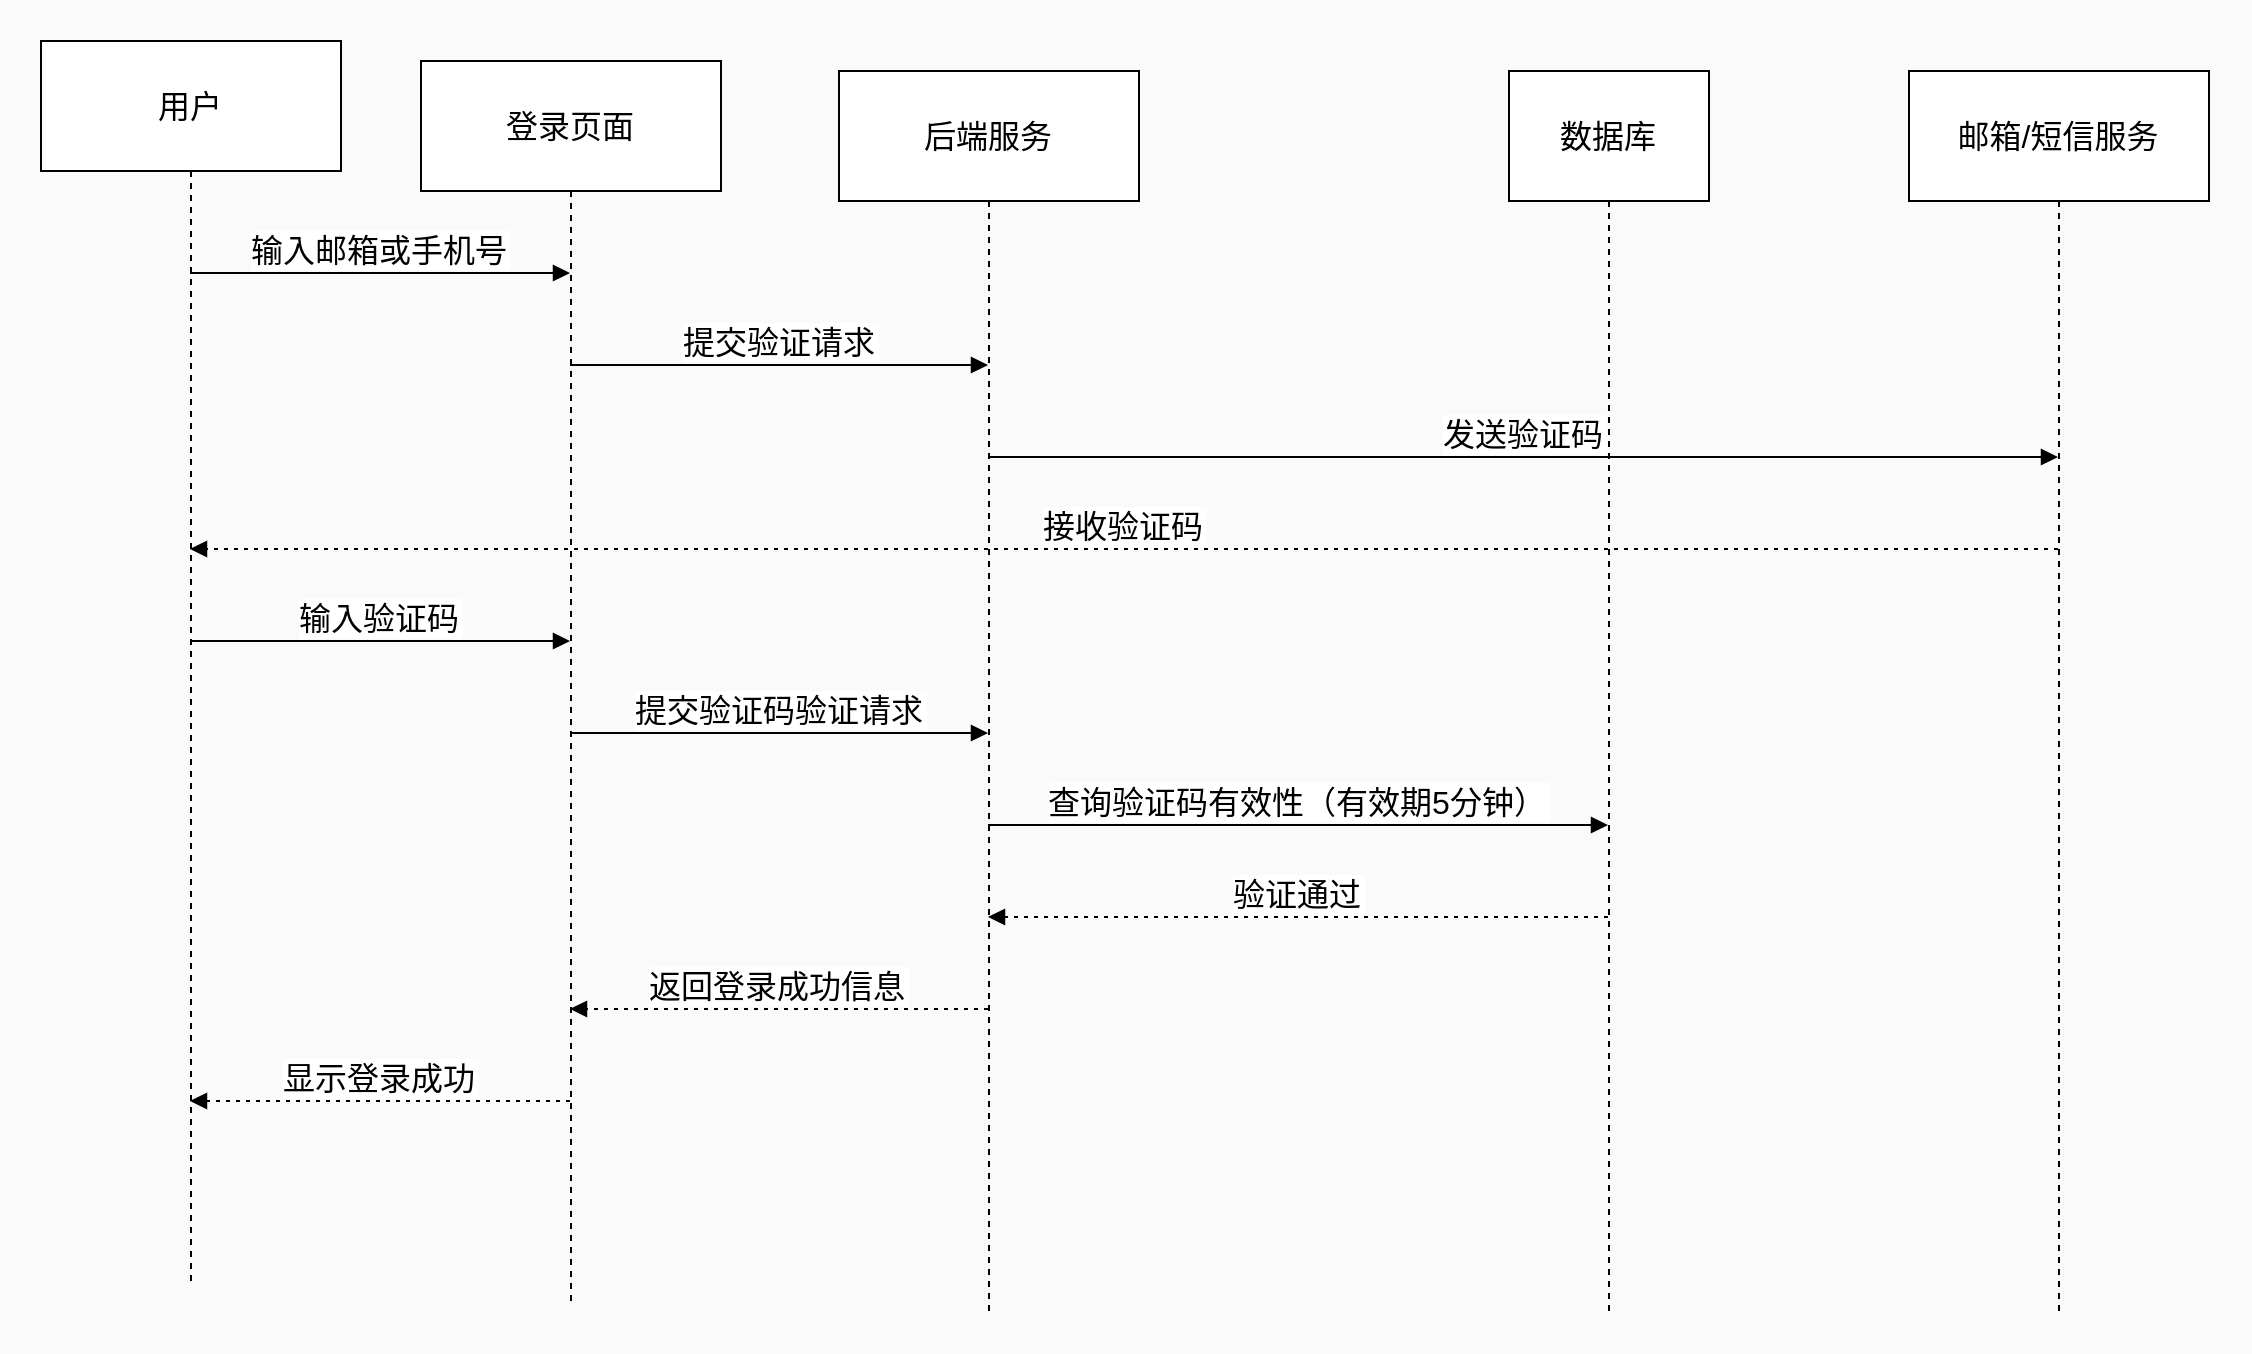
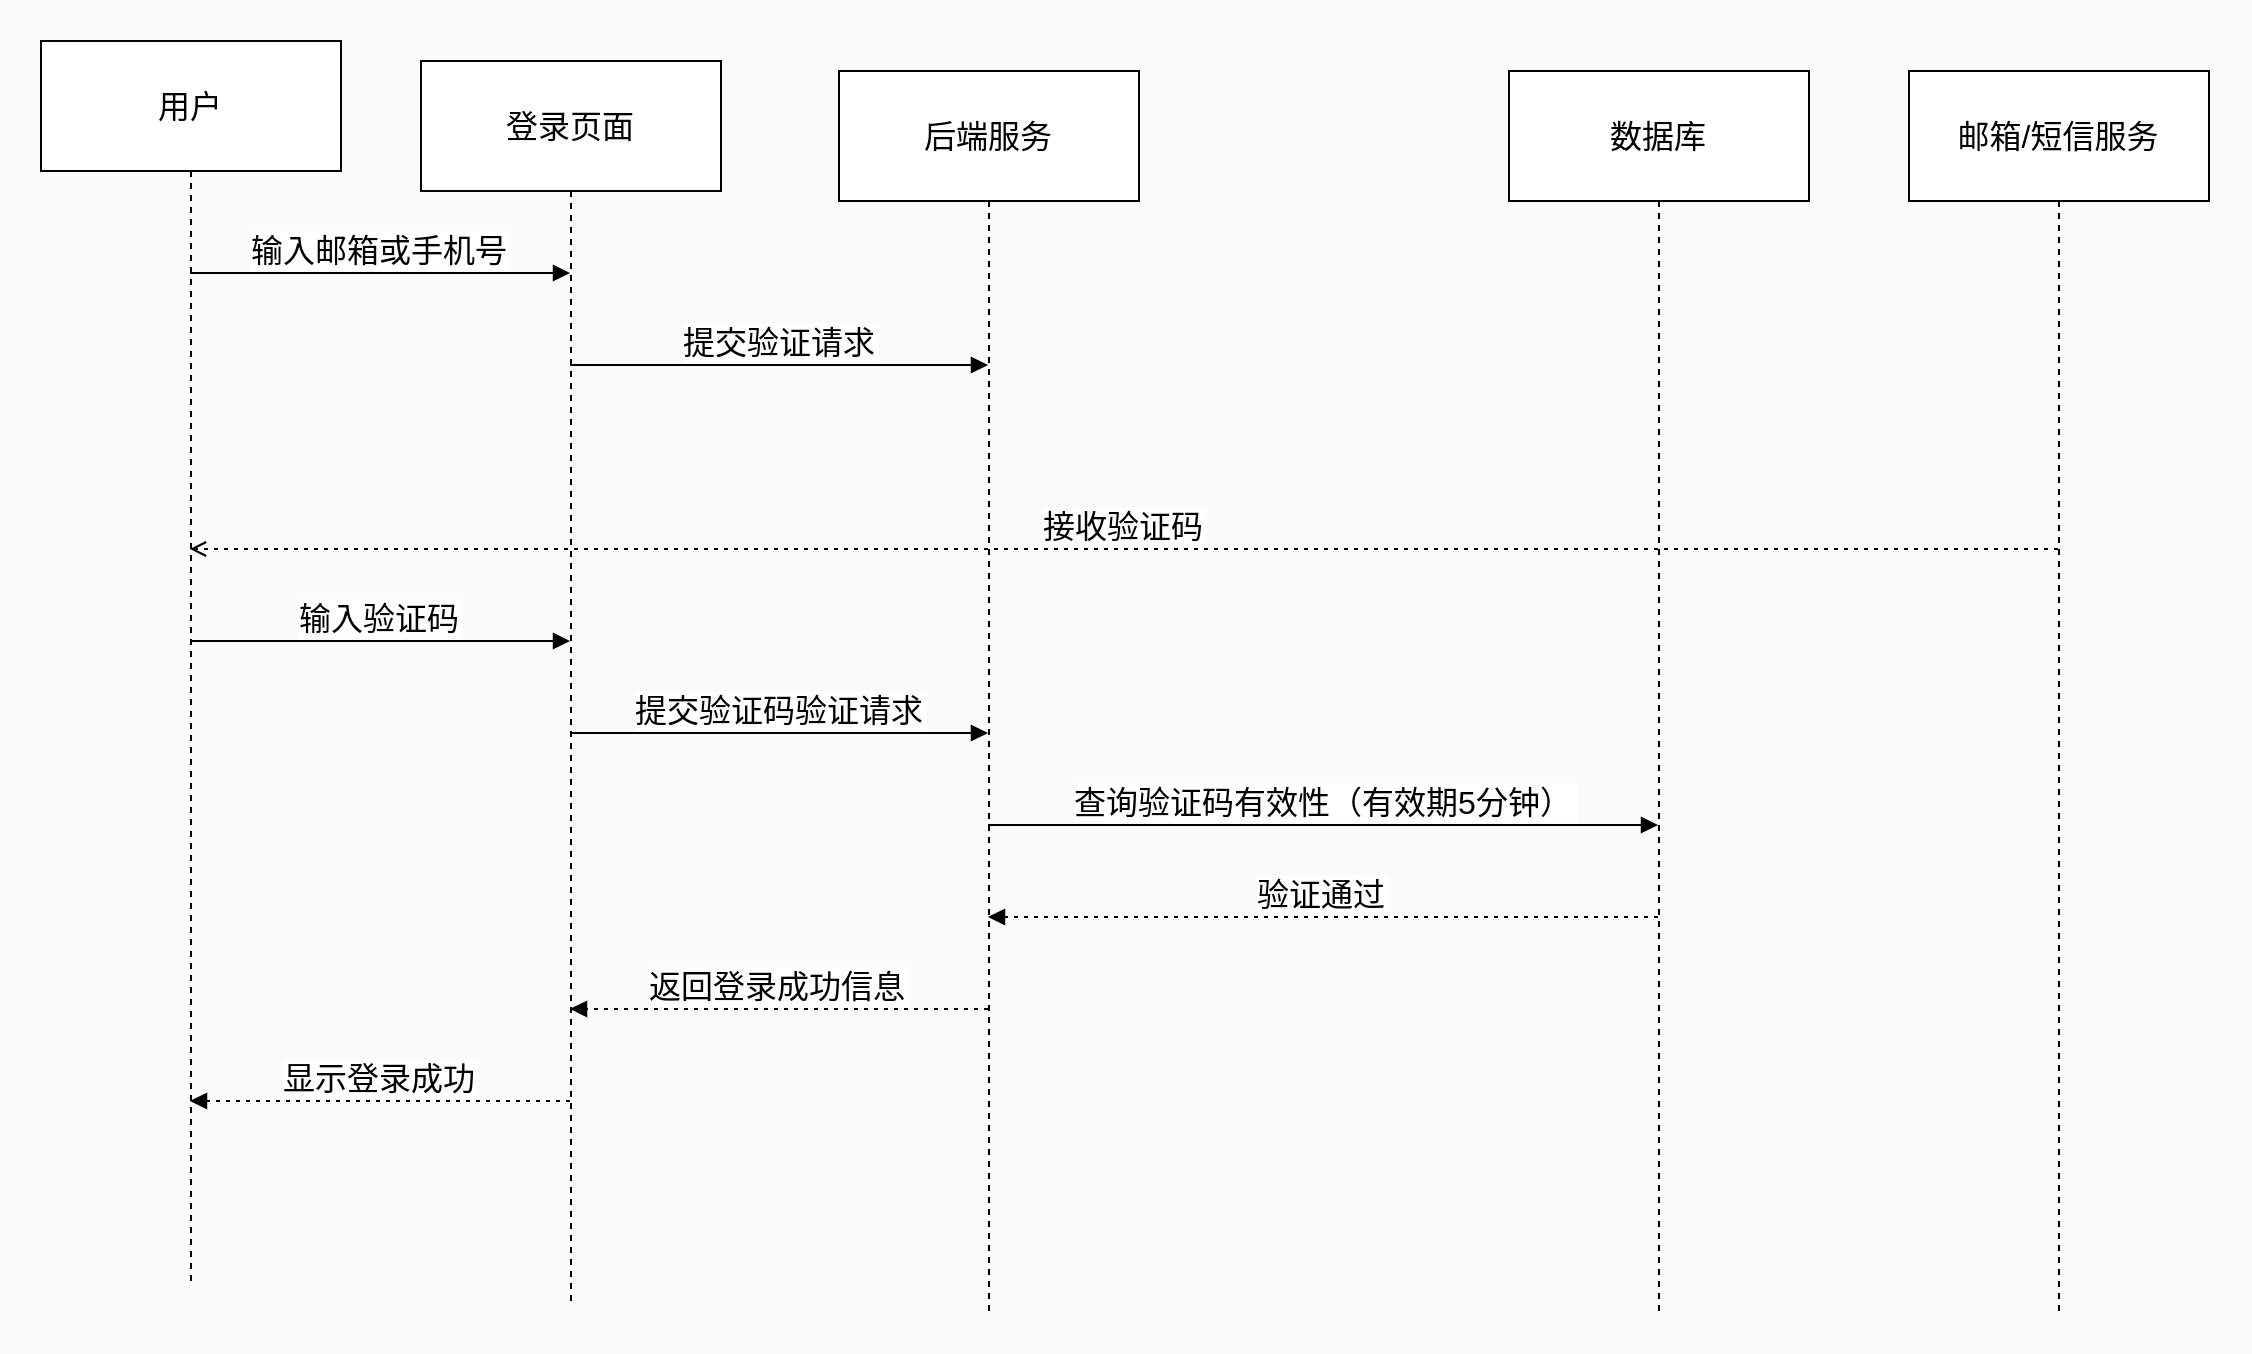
- <mxCell id="9" value="发送验证码" style="verticalAlign=bottom;edgeStyle=elbowEdgeStyle;elbow=vertical;curved=0;rounded=0;endArrow=block;fontSize=16;" parent="1" source="4" target="6" edge="1"><mxGeometry relative="1" as="geometry"><Array as="points"><mxPoint x="778" y="228" /></Array></mxGeometry></mxCell>
- <mxCell id="10" value="接收验证码" style="verticalAlign=bottom;edgeStyle=elbowEdgeStyle;elbow=vertical;curved=0;rounded=0;dashed=1;dashPattern=2 3;endArrow=block;fontSize=16;" parent="1" source="6" target="2" edge="1"><mxGeometry relative="1" as="geometry"><Array as="points"><mxPoint x="574" y="274" /></Array></mxGeometry></mxCell>
+ <mxCell id="10" value="接收验证码" style="verticalAlign=bottom;edgeStyle=elbowEdgeStyle;elbow=vertical;curved=0;rounded=0;dashed=1;dashPattern=2 3;endArrow=open;fontSize=16;" parent="1" source="6" target="2" edge="1"><mxGeometry relative="1" as="geometry"><Array as="points"><mxPoint x="574" y="274" /></Array></mxGeometry></mxCell>
- <mxCell id="5" value="数据库" style="shape=umlLifeline;perimeter=lifelinePerimeter;whiteSpace=wrap;container=1;dropTarget=0;collapsible=0;recursiveResize=0;outlineConnect=0;portConstraint=eastwest;newEdgeStyle={&quot;edgeStyle&quot;:&quot;elbowEdgeStyle&quot;,&quot;elbow&quot;:&quot;vertical&quot;,&quot;curved&quot;:0,&quot;rounded&quot;:0};size=65;fontSize=16;" parent="1" vertex="1"><mxGeometry x="754" y="35" width="100" height="620" as="geometry" /></mxCell>
+ <mxCell id="5" value="数据库" style="shape=umlLifeline;perimeter=lifelinePerimeter;whiteSpace=wrap;container=1;dropTarget=0;collapsible=0;recursiveResize=0;outlineConnect=0;portConstraint=eastwest;newEdgeStyle={&quot;edgeStyle&quot;:&quot;elbowEdgeStyle&quot;,&quot;elbow&quot;:&quot;vertical&quot;,&quot;curved&quot;:0,&quot;rounded&quot;:0};size=65;fontSize=16;" parent="1" vertex="1"><mxGeometry x="754" y="35" width="150" height="620" as="geometry" /></mxCell>
